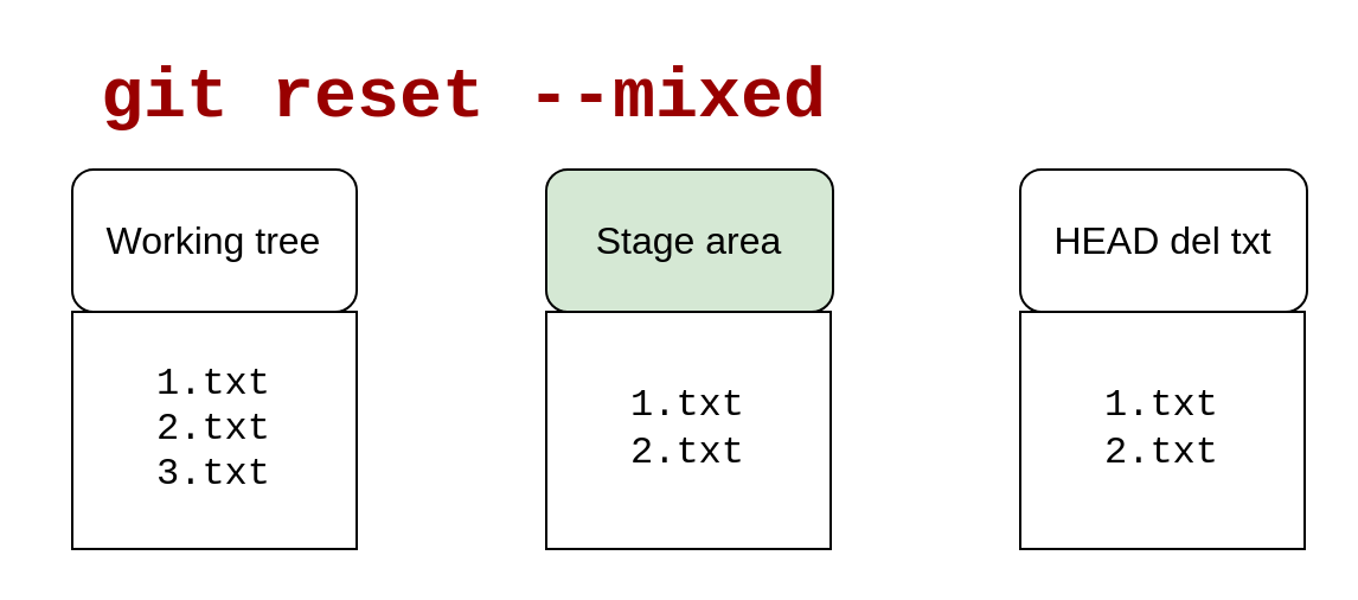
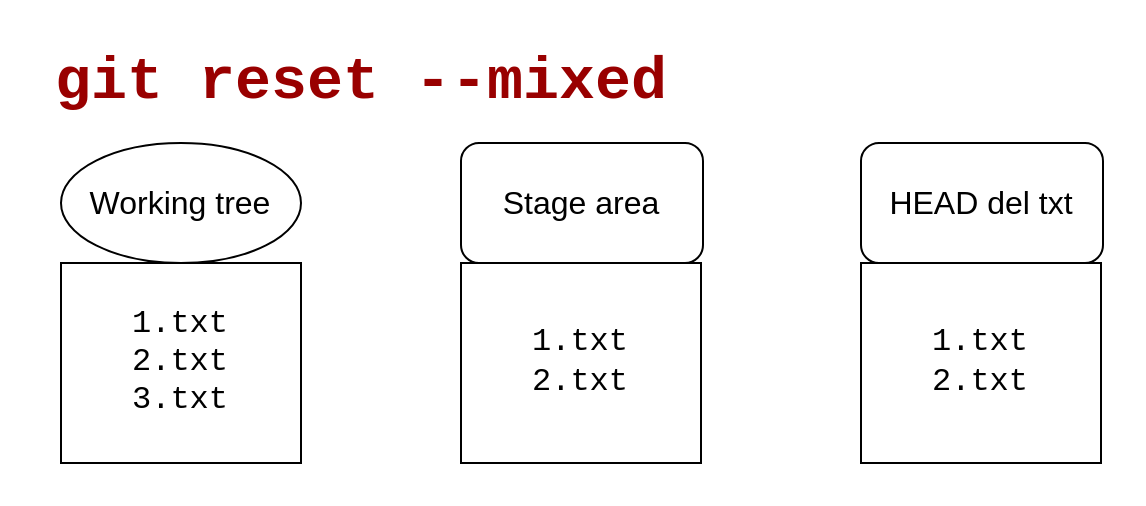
- <mxCell id="8" value="git reset --mixed" style="text;html=1;resizable=0;autosize=1;align=center;verticalAlign=middle;points=[];fillColor=none;strokeColor=none;rounded=0;shadow=0;comic=0;fontSize=30;fontColor=#990000;labelPosition=center;verticalLabelPosition=middle;fontFamily=Courier New;labelBackgroundColor=#ffffff;fontStyle=1" vertex="1" parent="1"><mxGeometry x="35" y="20" width="320" height="40" as="geometry" /></mxCell>
+ <mxCell id="8" value="git reset --mixed" style="text;html=1;resizable=0;autosize=1;align=center;verticalAlign=middle;points=[];fillColor=none;strokeColor=none;rounded=0;shadow=0;comic=0;fontSize=30;fontColor=#990000;labelPosition=center;verticalLabelPosition=middle;fontFamily=Courier New;labelBackgroundColor=#ffffff;fontStyle=1" vertex="1" parent="1"><mxGeometry x="20" y="20" width="320" height="40" as="geometry" /></mxCell>
- <mxCell id="2" value="&lt;font style=&quot;font-size: 16px&quot;&gt;Working tree&lt;/font&gt;" style="rounded=1;whiteSpace=wrap;html=1;" parent="1" vertex="1"><mxGeometry x="30" y="71" width="120" height="60" as="geometry" /></mxCell>
+ <mxCell id="2" value="&lt;font style=&quot;font-size: 16px&quot;&gt;Working tree&lt;/font&gt;" style="ellipse;whiteSpace=wrap;html=1;" parent="1" vertex="1"><mxGeometry x="30" y="71" width="120" height="60" as="geometry" /></mxCell>
- <mxCell id="3" value="&lt;font style=&quot;font-size: 16px&quot;&gt;Stage area&lt;/font&gt;" style="rounded=1;whiteSpace=wrap;html=1;fillColor=#d5e8d4;" parent="1" vertex="1"><mxGeometry x="230" y="71" width="121" height="60" as="geometry" /></mxCell>
+ <mxCell id="3" value="&lt;font style=&quot;font-size: 16px&quot;&gt;Stage area&lt;/font&gt;" style="rounded=1;whiteSpace=wrap;html=1;" parent="1" vertex="1"><mxGeometry x="230" y="71" width="121" height="60" as="geometry" /></mxCell>
